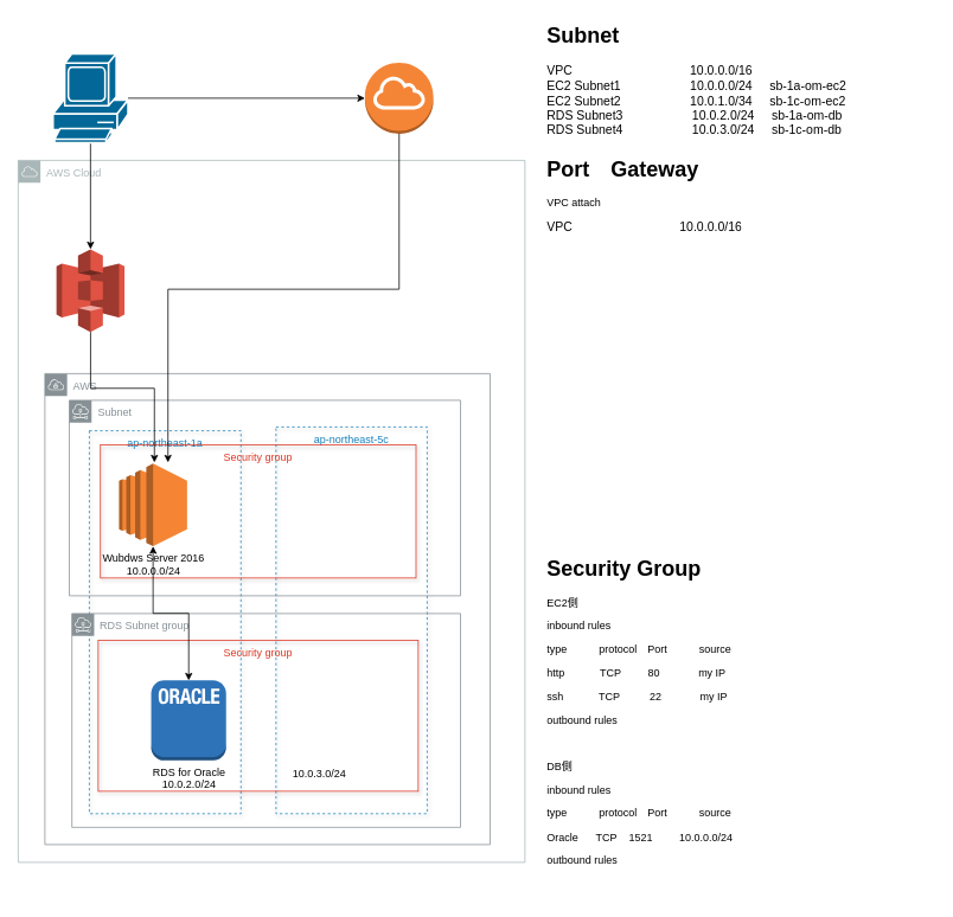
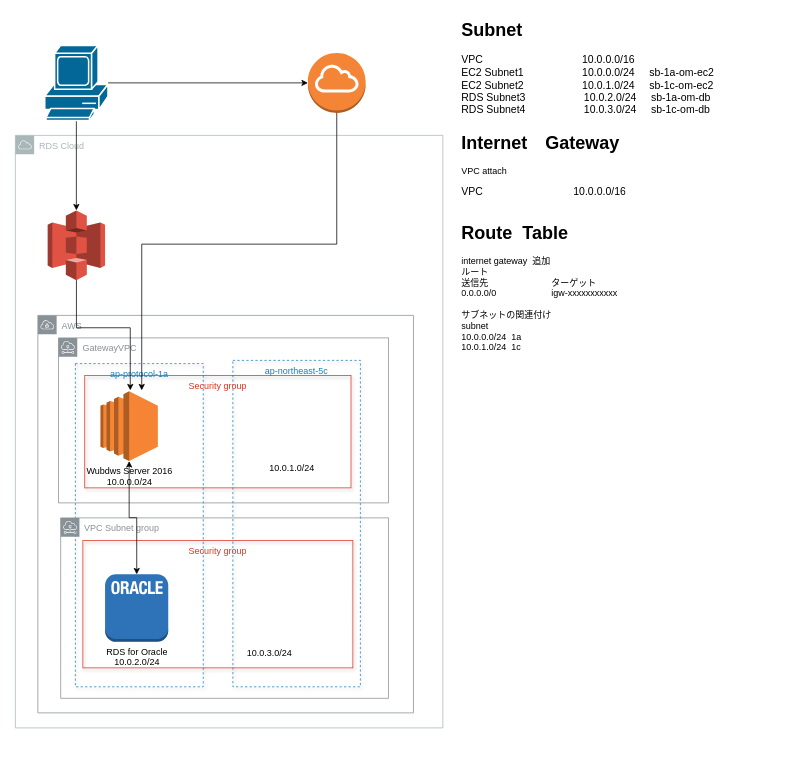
- <mxCell id="15" value="&lt;h1&gt;Subnet&lt;/h1&gt;&lt;font style=&quot;font-size: 14px&quot;&gt;VPC&amp;nbsp; &amp;nbsp; &amp;nbsp; &amp;nbsp; &amp;nbsp; &amp;nbsp; &amp;nbsp; &amp;nbsp; &amp;nbsp; &amp;nbsp; &amp;nbsp; &amp;nbsp; &amp;nbsp; &amp;nbsp; &amp;nbsp; &amp;nbsp; &amp;nbsp; 10.0.0.0/16&lt;br&gt;EC2 Subnet1&amp;nbsp; &amp;nbsp; &amp;nbsp; &amp;nbsp; &amp;nbsp; &amp;nbsp; &amp;nbsp; &amp;nbsp; &amp;nbsp; &amp;nbsp; 10.0.0.0/24&amp;nbsp; &amp;nbsp; &amp;nbsp;sb-1a-om-ec2&lt;br&gt;EC2 Subnet2&amp;nbsp; &amp;nbsp; &amp;nbsp; &amp;nbsp; &amp;nbsp; &amp;nbsp; &amp;nbsp; &amp;nbsp; &amp;nbsp; &amp;nbsp; 10.0.1.0/34&amp;nbsp; &amp;nbsp; &amp;nbsp;sb-1c-om-ec2&lt;br&gt;RDS Subnet3&amp;nbsp; &amp;nbsp; &amp;nbsp; &amp;nbsp; &amp;nbsp; &amp;nbsp; &amp;nbsp; &amp;nbsp; &amp;nbsp; &amp;nbsp; 10.0.2.0/24&amp;nbsp; &amp;nbsp; &amp;nbsp;sb-1a-om-db&lt;br&gt;RDS Subnet4&amp;nbsp; &amp;nbsp; &amp;nbsp; &amp;nbsp; &amp;nbsp; &amp;nbsp; &amp;nbsp; &amp;nbsp; &amp;nbsp; &amp;nbsp; 10.0.3.0/24&amp;nbsp; &amp;nbsp; &amp;nbsp;sb-1c-om-db&amp;nbsp;&lt;/font&gt;&lt;br&gt;&lt;h1&gt;　&lt;/h1&gt;&lt;p&gt;&lt;br&gt;&lt;/p&gt;" style="text;html=1;strokeColor=none;fillColor=none;spacing=5;spacingTop=-20;whiteSpace=wrap;overflow=hidden;rounded=0;" vertex="1" parent="1"><mxGeometry x="610" y="20" width="360" height="160" as="geometry" /></mxCell>
+ <mxCell id="15" value="&lt;h1&gt;Subnet&lt;/h1&gt;&lt;font style=&quot;font-size: 14px&quot;&gt;VPC&amp;nbsp; &amp;nbsp; &amp;nbsp; &amp;nbsp; &amp;nbsp; &amp;nbsp; &amp;nbsp; &amp;nbsp; &amp;nbsp; &amp;nbsp; &amp;nbsp; &amp;nbsp; &amp;nbsp; &amp;nbsp; &amp;nbsp; &amp;nbsp; &amp;nbsp; 10.0.0.0/16&lt;br&gt;EC2 Subnet1&amp;nbsp; &amp;nbsp; &amp;nbsp; &amp;nbsp; &amp;nbsp; &amp;nbsp; &amp;nbsp; &amp;nbsp; &amp;nbsp; &amp;nbsp; 10.0.0.0/24&amp;nbsp; &amp;nbsp; &amp;nbsp;sb-1a-om-ec2&lt;br&gt;EC2 Subnet2&amp;nbsp; &amp;nbsp; &amp;nbsp; &amp;nbsp; &amp;nbsp; &amp;nbsp; &amp;nbsp; &amp;nbsp; &amp;nbsp; &amp;nbsp; 10.0.1.0/24&amp;nbsp; &amp;nbsp; &amp;nbsp;sb-1c-om-ec2&lt;br&gt;RDS Subnet3&amp;nbsp; &amp;nbsp; &amp;nbsp; &amp;nbsp; &amp;nbsp; &amp;nbsp; &amp;nbsp; &amp;nbsp; &amp;nbsp; &amp;nbsp; 10.0.2.0/24&amp;nbsp; &amp;nbsp; &amp;nbsp;sb-1a-om-db&lt;br&gt;RDS Subnet4&amp;nbsp; &amp;nbsp; &amp;nbsp; &amp;nbsp; &amp;nbsp; &amp;nbsp; &amp;nbsp; &amp;nbsp; &amp;nbsp; &amp;nbsp; 10.0.3.0/24&amp;nbsp; &amp;nbsp; &amp;nbsp;sb-1c-om-db&amp;nbsp;&lt;/font&gt;&lt;br&gt;&lt;h1&gt;　&lt;/h1&gt;&lt;p&gt;&lt;br&gt;&lt;/p&gt;" style="text;html=1;strokeColor=none;fillColor=none;spacing=5;spacingTop=-20;whiteSpace=wrap;overflow=hidden;rounded=0;" vertex="1" parent="1"><mxGeometry x="610" y="20" width="360" height="160" as="geometry" /></mxCell>
- <mxCell id="17" value="&lt;h1&gt;Port　Gateway&lt;/h1&gt;&lt;p&gt;VPC attach&lt;/p&gt;&lt;p&gt;&lt;span style=&quot;font-size: 14px&quot;&gt;VPC&amp;nbsp; &amp;nbsp; &amp;nbsp; &amp;nbsp; &amp;nbsp; &amp;nbsp; &amp;nbsp; &amp;nbsp; &amp;nbsp; &amp;nbsp; &amp;nbsp; &amp;nbsp; &amp;nbsp; &amp;nbsp; &amp;nbsp; &amp;nbsp;10.0.0.0/16&lt;/span&gt;&lt;br&gt;&lt;/p&gt;" style="text;html=1;strokeColor=none;fillColor=none;spacing=5;spacingTop=-20;whiteSpace=wrap;overflow=hidden;rounded=0;" vertex="1" parent="1"><mxGeometry x="610" y="170" width="370" height="90" as="geometry" /></mxCell>
+ <mxCell id="17" value="&lt;h1&gt;Internet　Gateway&lt;/h1&gt;&lt;p&gt;VPC attach&lt;/p&gt;&lt;p&gt;&lt;span style=&quot;font-size: 14px&quot;&gt;VPC&amp;nbsp; &amp;nbsp; &amp;nbsp; &amp;nbsp; &amp;nbsp; &amp;nbsp; &amp;nbsp; &amp;nbsp; &amp;nbsp; &amp;nbsp; &amp;nbsp; &amp;nbsp; &amp;nbsp; &amp;nbsp; &amp;nbsp; &amp;nbsp;10.0.0.0/16&lt;/span&gt;&lt;br&gt;&lt;/p&gt;" style="text;html=1;strokeColor=none;fillColor=none;spacing=5;spacingTop=-20;whiteSpace=wrap;overflow=hidden;rounded=0;" vertex="1" parent="1"><mxGeometry x="610" y="170" width="370" height="90" as="geometry" /></mxCell>
- <mxCell id="7" value="AWS Cloud" style="outlineConnect=0;gradientColor=none;html=1;whiteSpace=wrap;fontSize=12;fontStyle=0;shape=mxgraph.aws4.group;grIcon=mxgraph.aws4.group_aws_cloud;strokeColor=#AAB7B8;fillColor=none;verticalAlign=top;align=left;spacingLeft=30;fontColor=#AAB7B8;dashed=0;" vertex="1" parent="1"><mxGeometry y="180" width="570" height="790" as="geometry" x="20" /></mxCell>
+ <mxCell id="7" value="RDS Cloud" style="outlineConnect=0;gradientColor=none;html=1;whiteSpace=wrap;fontSize=12;fontStyle=0;shape=mxgraph.aws4.group;grIcon=mxgraph.aws4.group_aws_cloud;strokeColor=#AAB7B8;fillColor=none;verticalAlign=top;align=left;spacingLeft=30;fontColor=#AAB7B8;dashed=0;" vertex="1" parent="1"><mxGeometry y="180" width="570" height="790" as="geometry" x="20" /></mxCell>
+ <mxCell id="18" value="&lt;h1&gt;Route&amp;nbsp; Table&lt;/h1&gt;&lt;div&gt;internet gateway&amp;nbsp; 追加&lt;/div&gt;&lt;div&gt;ルート&lt;/div&gt;&lt;div&gt;送信先　　　　　　　ターゲット&lt;/div&gt;&lt;div&gt;&lt;span&gt;0.0.0.0/0&amp;nbsp; &amp;nbsp; &amp;nbsp; &amp;nbsp; &amp;nbsp; &amp;nbsp; &amp;nbsp; &amp;nbsp; &amp;nbsp; &amp;nbsp; &amp;nbsp; igw-xxxxxxxxxxx&lt;/span&gt;&lt;/div&gt;&lt;div&gt;&lt;span&gt;&lt;br&gt;&lt;/span&gt;&lt;/div&gt;&lt;div&gt;&lt;span&gt;サブネットの関連付け&lt;/span&gt;&lt;/div&gt;&lt;div&gt;&lt;span&gt;subnet&lt;/span&gt;&lt;/div&gt;&lt;div&gt;10.0.0.0/24&amp;nbsp; 1a&lt;/div&gt;&lt;div&gt;10.0.1.0/24&amp;nbsp; 1c&lt;/div&gt;&lt;p&gt;&lt;br&gt;&lt;/p&gt;" style="text;html=1;strokeColor=none;fillColor=none;spacing=5;spacingTop=-20;whiteSpace=wrap;overflow=hidden;rounded=0;" vertex="1" parent="1"><mxGeometry x="610" y="290" width="440" height="190" as="geometry" /></mxCell>
- <mxCell id="5" value="Subnet" style="outlineConnect=0;gradientColor=none;html=1;whiteSpace=wrap;fontSize=12;fontStyle=0;shape=mxgraph.aws4.group;grIcon=mxgraph.aws4.group_subnet;strokeColor=#879196;fillColor=none;verticalAlign=top;align=left;spacingLeft=30;fontColor=#879196;dashed=0;" vertex="1" parent="1"><mxGeometry x="77.5" y="450" width="440" height="220" as="geometry" /></mxCell>
+ <mxCell id="5" value="GatewayVPC" style="outlineConnect=0;gradientColor=none;html=1;whiteSpace=wrap;fontSize=12;fontStyle=0;shape=mxgraph.aws4.group;grIcon=mxgraph.aws4.group_subnet;strokeColor=#879196;fillColor=none;verticalAlign=top;align=left;spacingLeft=30;fontColor=#879196;dashed=0;" vertex="1" parent="1"><mxGeometry x="77.5" y="450" width="440" height="220" as="geometry" /></mxCell>
- <mxCell id="3" value="ap-northeast-1a" style="fillColor=none;strokeColor=#147EBA;dashed=1;verticalAlign=top;fontStyle=0;fontColor=#147EBA;shadow=1;" vertex="1" parent="1"><mxGeometry x="100" y="484.3" width="170.52" height="430.94" as="geometry" /></mxCell>
+ <mxCell id="3" value="ap-protocol-1a" style="fillColor=none;strokeColor=#147EBA;dashed=1;verticalAlign=top;fontStyle=0;fontColor=#147EBA;shadow=1;" vertex="1" parent="1"><mxGeometry x="100" y="484.3" width="170.52" height="430.94" as="geometry" /></mxCell>
+ <mxCell id="19" value="10.0.1.0/24" style="text;html=1;strokeColor=none;fillColor=none;align=center;verticalAlign=middle;whiteSpace=wrap;rounded=0;" vertex="1" parent="1"><mxGeometry x="344" y="614.3" width="90" height="20" as="geometry" /></mxCell>
- <mxCell id="8" value="RDS Subnet group" style="outlineConnect=0;gradientColor=none;html=1;whiteSpace=wrap;fontSize=12;fontStyle=0;shape=mxgraph.aws4.group;grIcon=mxgraph.aws4.group_subnet;strokeColor=#879196;fillColor=none;verticalAlign=top;align=left;spacingLeft=30;fontColor=#879196;dashed=0;" vertex="1" parent="1"><mxGeometry x="80.41" y="690" width="437.09" height="240.62" as="geometry" /></mxCell>
+ <mxCell id="8" value="VPC Subnet group" style="outlineConnect=0;gradientColor=none;html=1;whiteSpace=wrap;fontSize=12;fontStyle=0;shape=mxgraph.aws4.group;grIcon=mxgraph.aws4.group_subnet;strokeColor=#879196;fillColor=none;verticalAlign=top;align=left;spacingLeft=30;fontColor=#879196;dashed=0;" vertex="1" parent="1"><mxGeometry x="80.41" y="690" width="437.09" height="240.62" as="geometry" /></mxCell>
- <mxCell id="12" value="RDS for Oracle&lt;br&gt;10.0.2.0/24" style="outlineConnect=0;dashed=0;verticalLabelPosition=bottom;verticalAlign=top;align=center;html=1;shape=mxgraph.aws3.oracle_db_instance_2;fillColor=#2E73B8;gradientColor=none;" vertex="1" parent="1"><mxGeometry x="169.58" y="765.31" width="84.25" height="90" as="geometry" /></mxCell>
+ <mxCell id="12" value="RDS for Oracle&lt;br&gt;10.0.2.0/24" style="outlineConnect=0;dashed=0;verticalLabelPosition=bottom;verticalAlign=top;align=center;html=1;shape=mxgraph.aws3.oracle_db_instance_2;fillColor=#2E73B8;gradientColor=none;" vertex="1" parent="1"><mxGeometry x="139.58" y="765.31" width="84.25" height="90" as="geometry" /></mxCell>
- <mxCell id="16" value="&lt;h1&gt;Security Group&lt;/h1&gt;&lt;p&gt;EC2側&lt;/p&gt;&lt;p&gt;inbound rules&lt;/p&gt;&lt;p&gt;type　　　protocol　Port　　　source&lt;/p&gt;&lt;p&gt;http&amp;nbsp; &amp;nbsp; &amp;nbsp; &amp;nbsp; &amp;nbsp; &amp;nbsp; TCP&amp;nbsp; &amp;nbsp; &amp;nbsp; &amp;nbsp; &amp;nbsp;80&amp;nbsp; &amp;nbsp; &amp;nbsp; &amp;nbsp; &amp;nbsp; &amp;nbsp; &amp;nbsp;my IP&amp;nbsp; &amp;nbsp;&amp;nbsp;&lt;/p&gt;&lt;p&gt;ssh&amp;nbsp; &amp;nbsp; &amp;nbsp; &amp;nbsp; &amp;nbsp; &amp;nbsp; TCP&amp;nbsp; &amp;nbsp; &amp;nbsp; &amp;nbsp; &amp;nbsp; 22&amp;nbsp; &amp;nbsp; &amp;nbsp; &amp;nbsp; &amp;nbsp; &amp;nbsp; &amp;nbsp;my IP&lt;/p&gt;&lt;p&gt;outbound rules&lt;/p&gt;&lt;p&gt;&lt;br&gt;&lt;/p&gt;&lt;p&gt;DB側&lt;/p&gt;&lt;p&gt;inbound rules&lt;br&gt;&lt;/p&gt;&lt;p&gt;type　　　protocol　Port　　　source&lt;/p&gt;&lt;p&gt;Oracle&amp;nbsp; &amp;nbsp; &amp;nbsp; TCP   &amp;nbsp; &amp;nbsp;1521 &amp;nbsp; &amp;nbsp; &amp;nbsp; &amp;nbsp; 10.0.0.0/24&lt;/p&gt;&lt;p&gt;outbound rules&lt;/p&gt;" style="text;html=1;strokeColor=none;fillColor=none;spacing=5;spacingTop=-20;whiteSpace=wrap;overflow=hidden;rounded=0;" vertex="1" parent="1"><mxGeometry x="610" y="620" width="401.5" height="390" as="geometry" /></mxCell>
